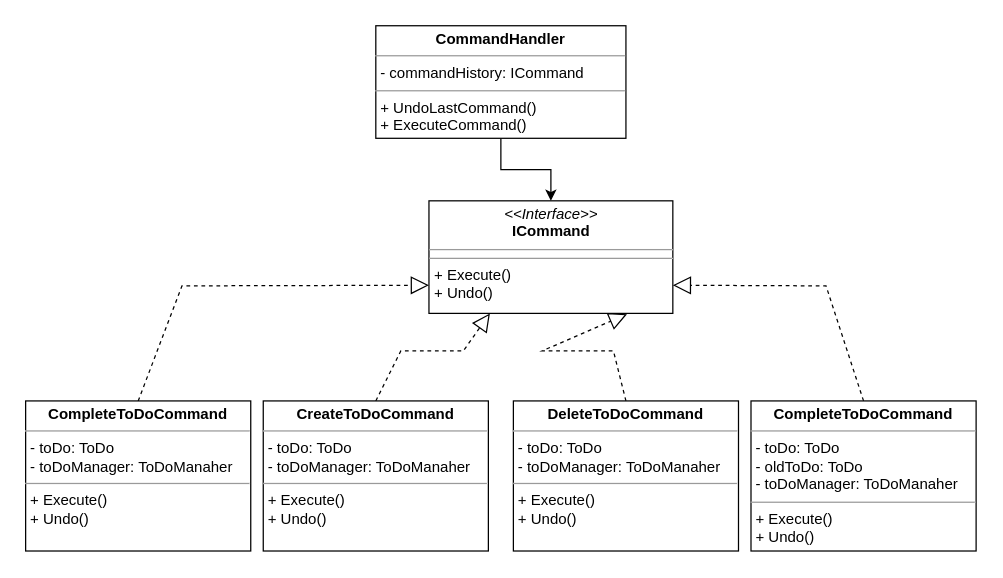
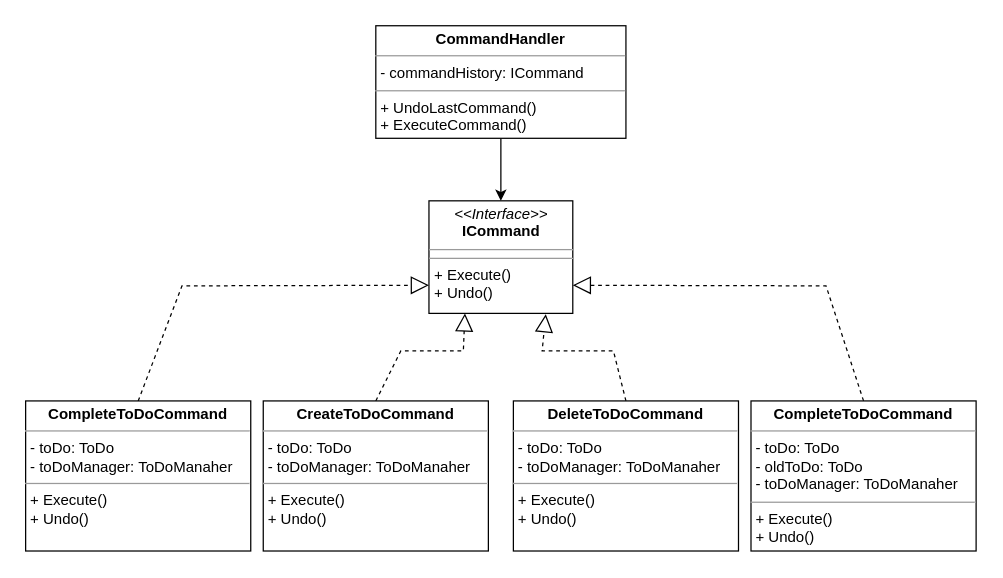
- <mxCell id="4" value="&lt;p style=&quot;margin:0px;margin-top:4px;text-align:center;&quot;&gt;&lt;i&gt;&amp;lt;&amp;lt;Interface&amp;gt;&amp;gt;&lt;/i&gt;&lt;br&gt;&lt;b&gt;ICommand&lt;/b&gt;&lt;br&gt;&lt;/p&gt;&lt;hr size=&quot;1&quot;&gt;&lt;hr size=&quot;1&quot;&gt;&lt;p style=&quot;margin:0px;margin-left:4px;&quot;&gt;+ Execute()&lt;br&gt;+ Undo()&lt;/p&gt;" style="verticalAlign=top;align=left;overflow=fill;fontSize=12;fontFamily=Helvetica;html=1;whiteSpace=wrap;" vertex="1" parent="1"><mxGeometry x="342.5" y="160" width="195" height="90" as="geometry" /></mxCell>
+ <mxCell id="4" value="&lt;p style=&quot;margin:0px;margin-top:4px;text-align:center;&quot;&gt;&lt;i&gt;&amp;lt;&amp;lt;Interface&amp;gt;&amp;gt;&lt;/i&gt;&lt;br&gt;&lt;b&gt;ICommand&lt;/b&gt;&lt;br&gt;&lt;/p&gt;&lt;hr size=&quot;1&quot;&gt;&lt;hr size=&quot;1&quot;&gt;&lt;p style=&quot;margin:0px;margin-left:4px;&quot;&gt;+ Execute()&lt;br&gt;+ Undo()&lt;/p&gt;" style="verticalAlign=top;align=left;overflow=fill;fontSize=12;fontFamily=Helvetica;html=1;whiteSpace=wrap;" vertex="1" parent="1"><mxGeometry x="342.5" y="160" width="115" height="90" as="geometry" /></mxCell>
